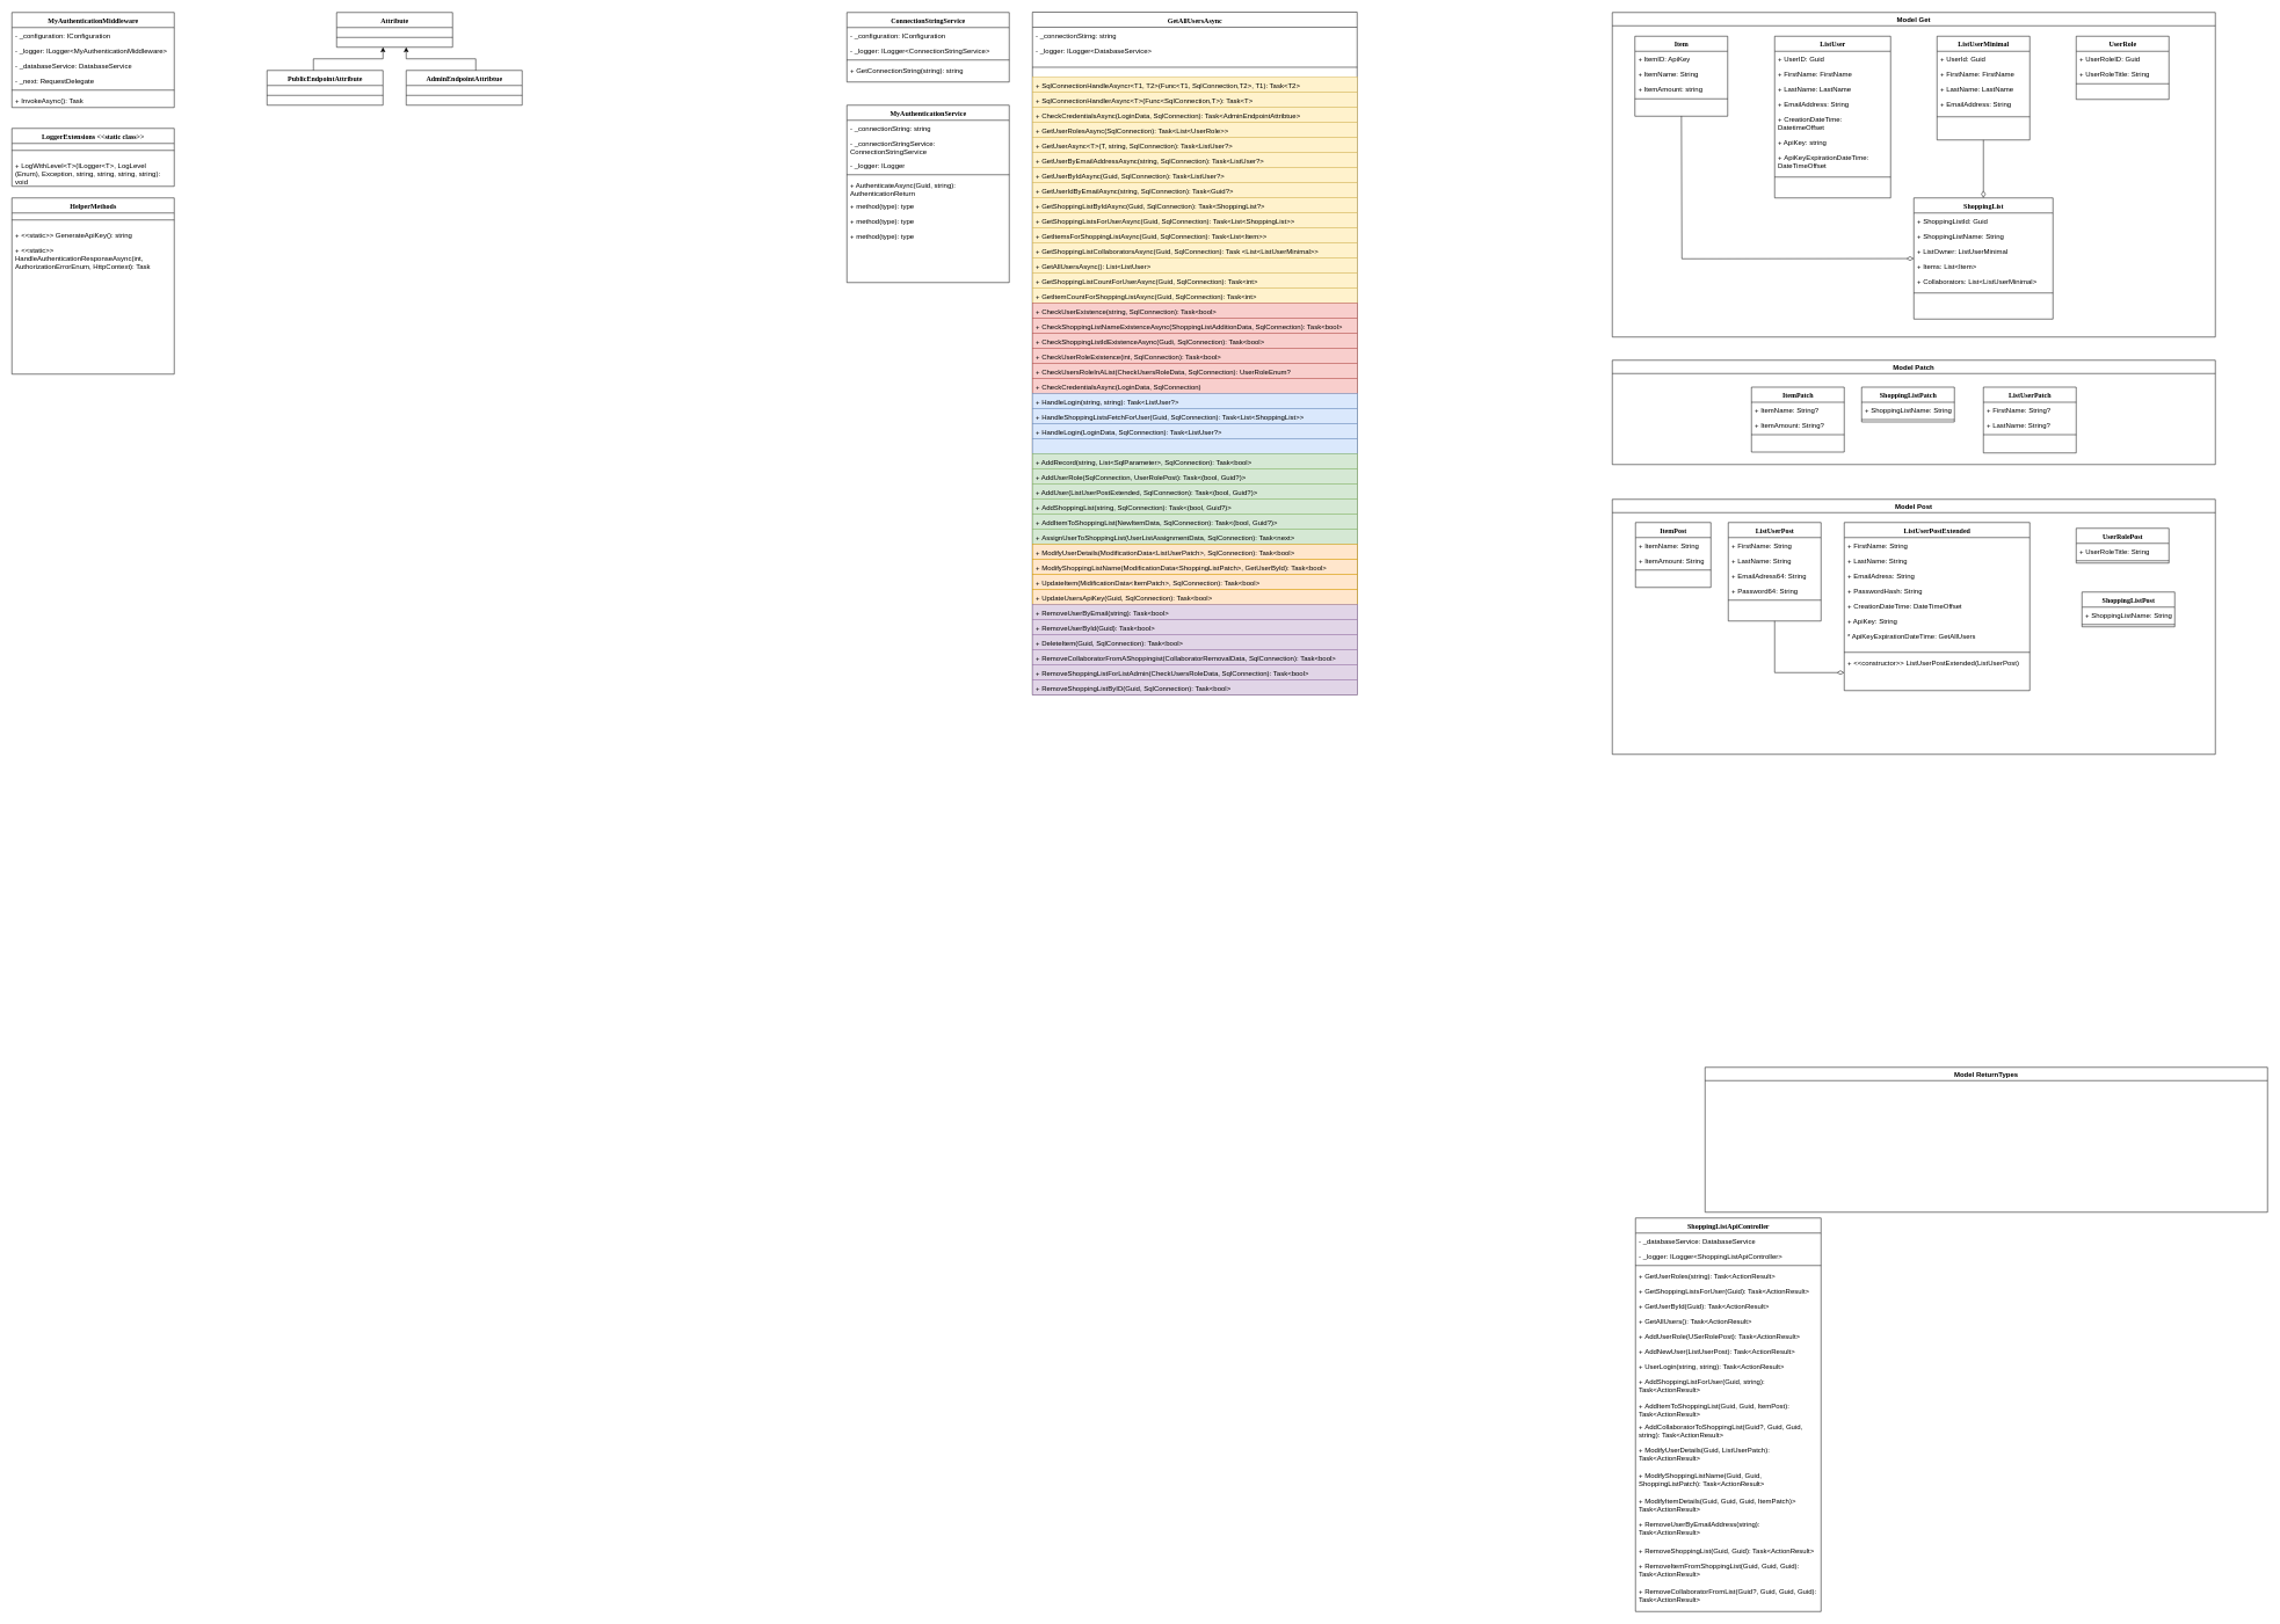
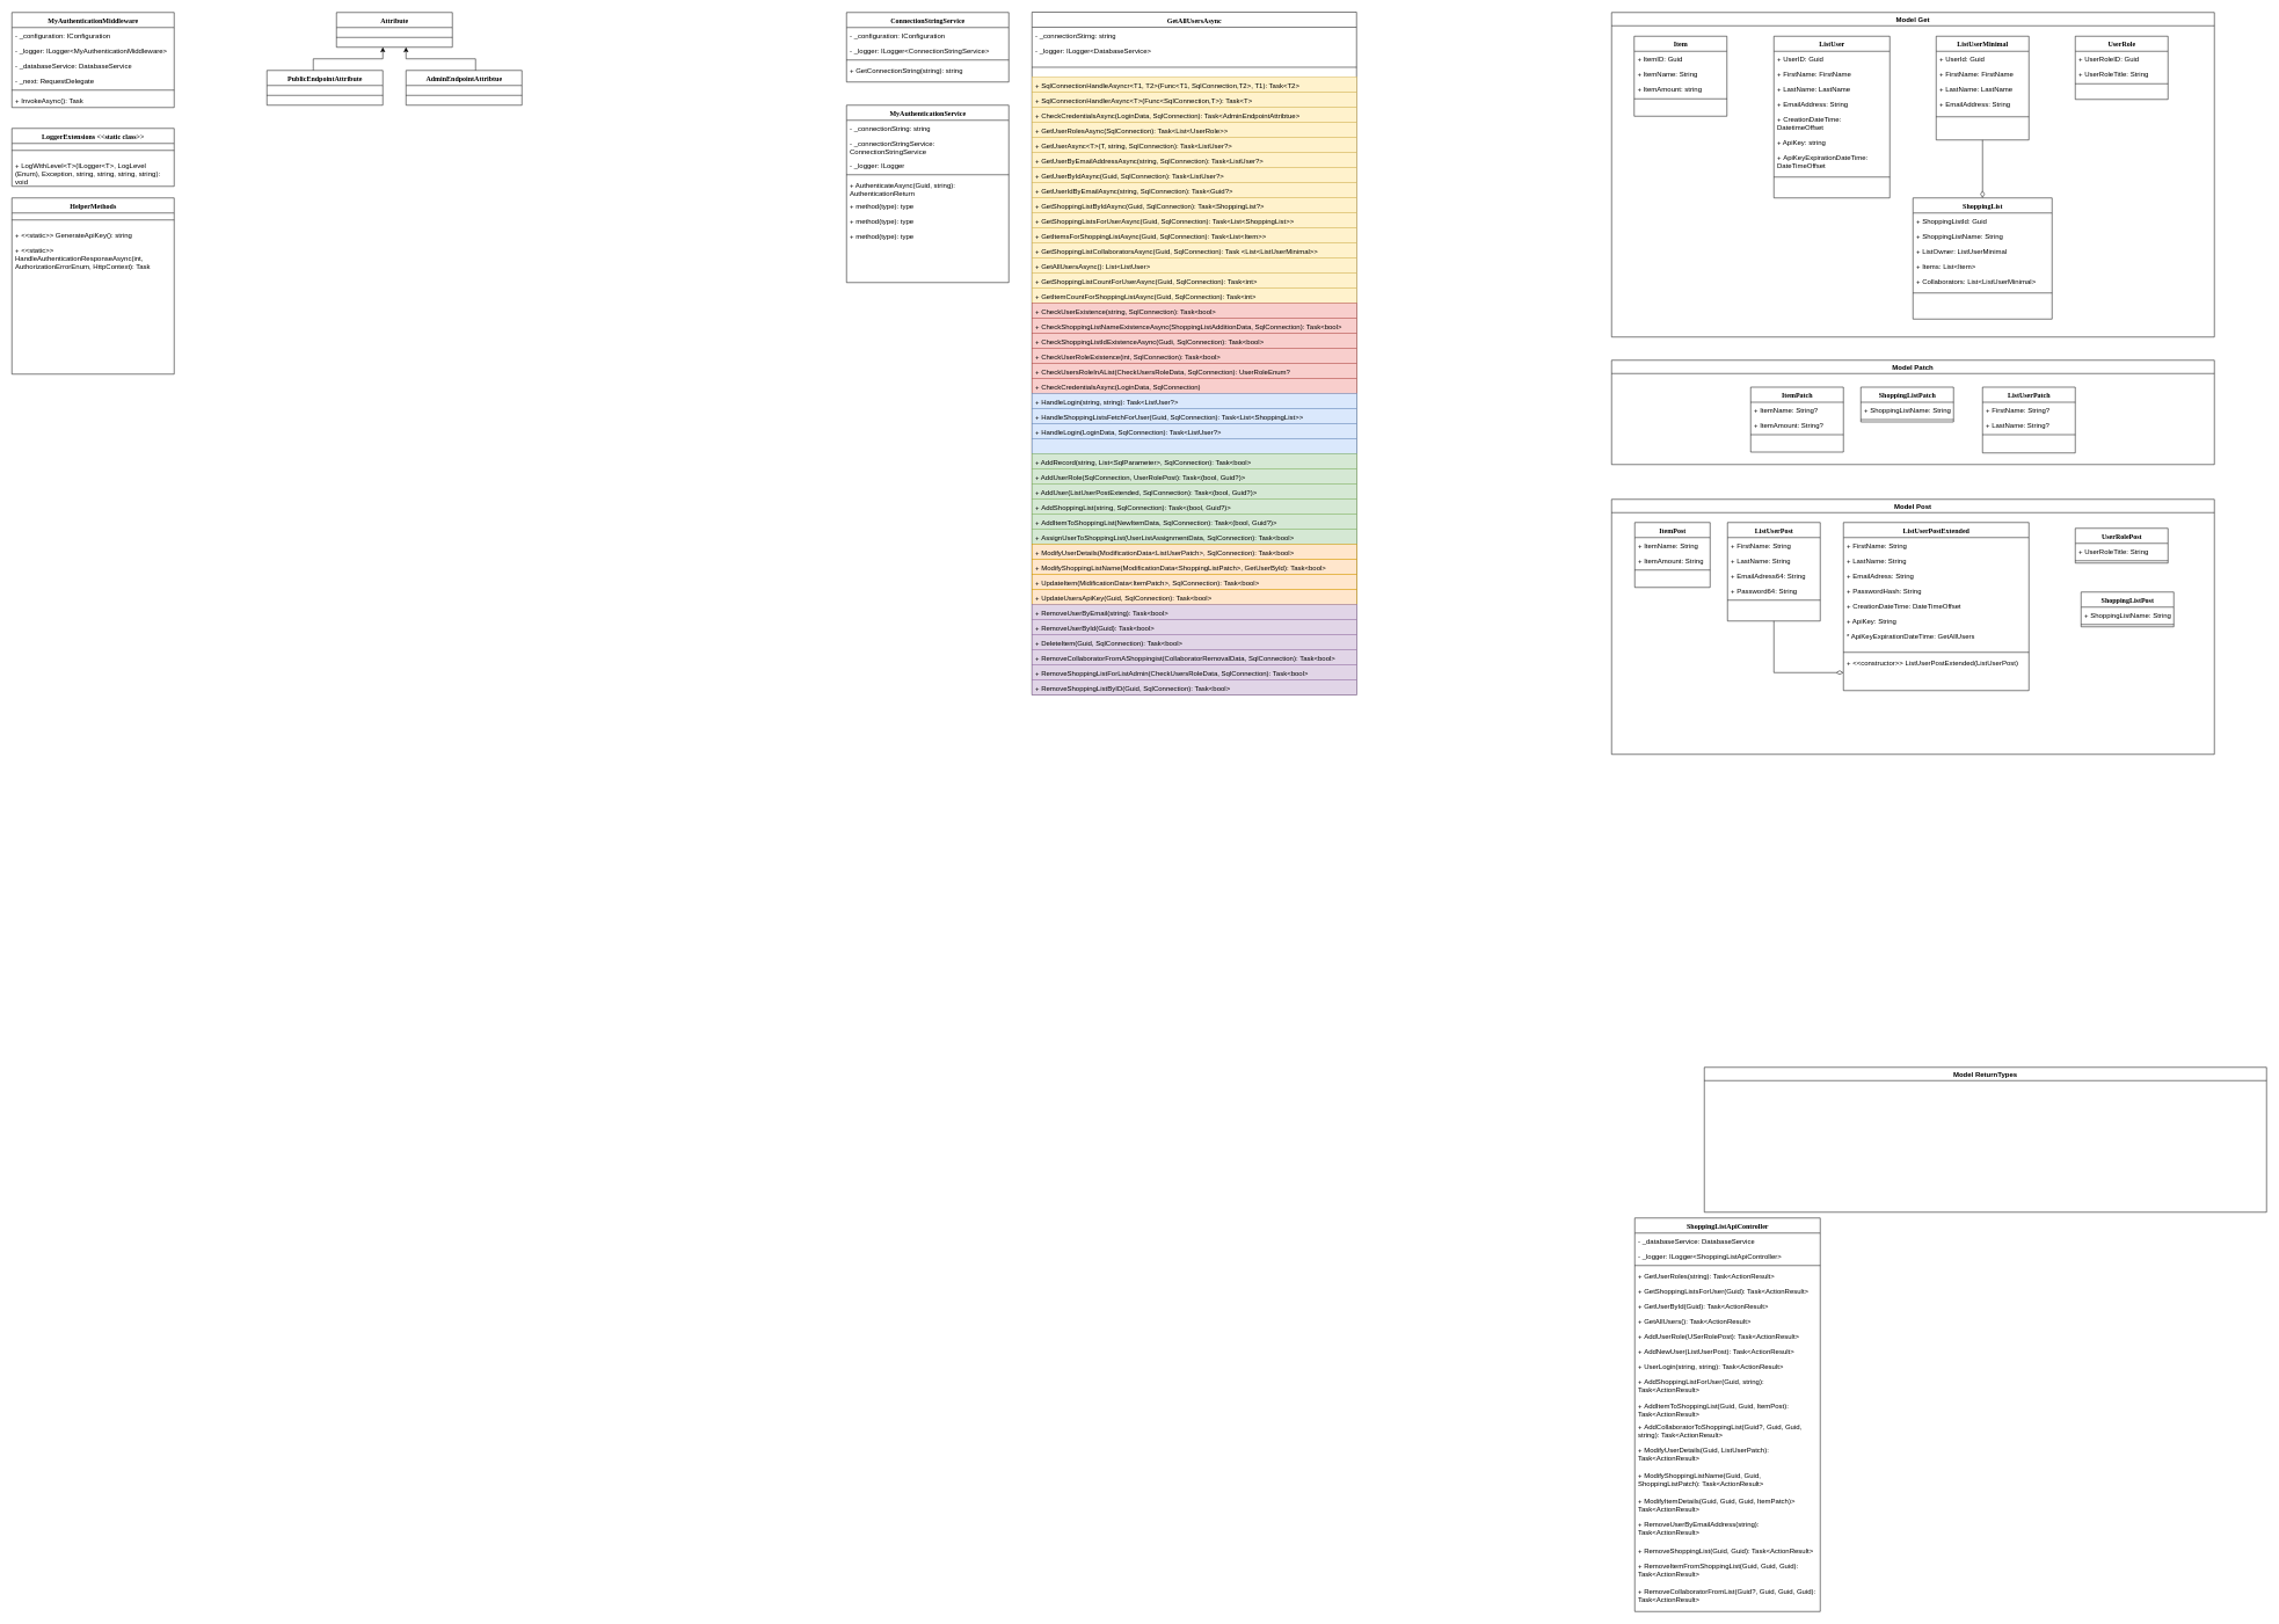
- <mxCell id="56" value="+ ItemID: ApiKey" style="text;html=1;strokeColor=none;fillColor=none;align=left;verticalAlign=top;spacingLeft=4;spacingRight=4;whiteSpace=wrap;overflow=hidden;rotatable=0;points=[[0,0.5],[1,0.5]];portConstraint=eastwest;" parent="55" vertex="1"><mxGeometry y="26" width="160" height="26" as="geometry" /></mxCell>
+ <mxCell id="56" value="+ ItemID: Guid" style="text;html=1;strokeColor=none;fillColor=none;align=left;verticalAlign=top;spacingLeft=4;spacingRight=4;whiteSpace=wrap;overflow=hidden;rotatable=0;points=[[0,0.5],[1,0.5]];portConstraint=eastwest;" parent="55" vertex="1"><mxGeometry y="26" width="160" height="26" as="geometry" /></mxCell>
- <mxCell id="87" value="" style="endArrow=diamondThin;html=1;rounded=0;endFill=0;strokeWidth=1;endSize=10;" edge="1" parent="54" source="55" target="60"><mxGeometry width="50" height="50" relative="1" as="geometry"><mxPoint x="200" y="230" as="sourcePoint" /><mxPoint x="200" y="330" as="targetPoint" /><Array as="points"><mxPoint x="120" y="425" /></Array></mxGeometry></mxCell>
- <mxCell id="41" value="+&amp;nbsp;AssignUserToShoppingList&lt;span style=&quot;background-color: initial;&quot;&gt;(UserListAssignmentData, SqlConnection): Task&amp;lt;next&amp;gt;&lt;/span&gt;" style="text;html=1;strokeColor=#82b366;fillColor=#d5e8d4;align=left;verticalAlign=top;spacingLeft=4;spacingRight=4;whiteSpace=wrap;overflow=hidden;rotatable=0;points=[[0,0.5],[1,0.5]];portConstraint=eastwest;" parent="7" vertex="1"><mxGeometry y="892" width="560" height="26" as="geometry" /></mxCell>
+ <mxCell id="41" value="+&amp;nbsp;AssignUserToShoppingList&lt;span style=&quot;background-color: initial;&quot;&gt;(UserListAssignmentData, SqlConnection): Task&amp;lt;bool&amp;gt;&lt;/span&gt;" style="text;html=1;strokeColor=#82b366;fillColor=#d5e8d4;align=left;verticalAlign=top;spacingLeft=4;spacingRight=4;whiteSpace=wrap;overflow=hidden;rotatable=0;points=[[0,0.5],[1,0.5]];portConstraint=eastwest;" parent="7" vertex="1"><mxGeometry y="892" width="560" height="26" as="geometry" /></mxCell>
